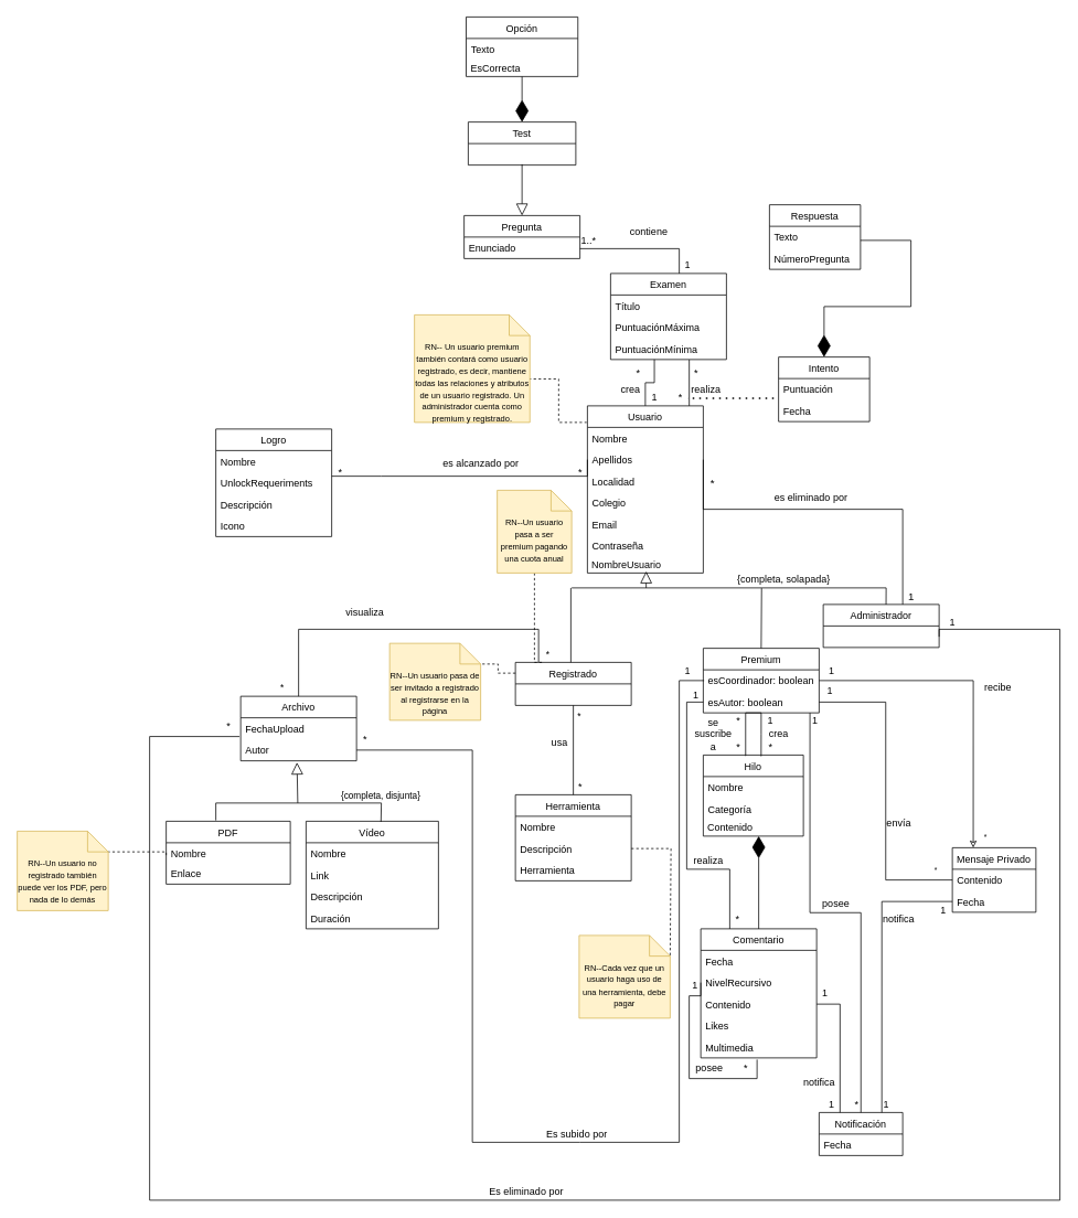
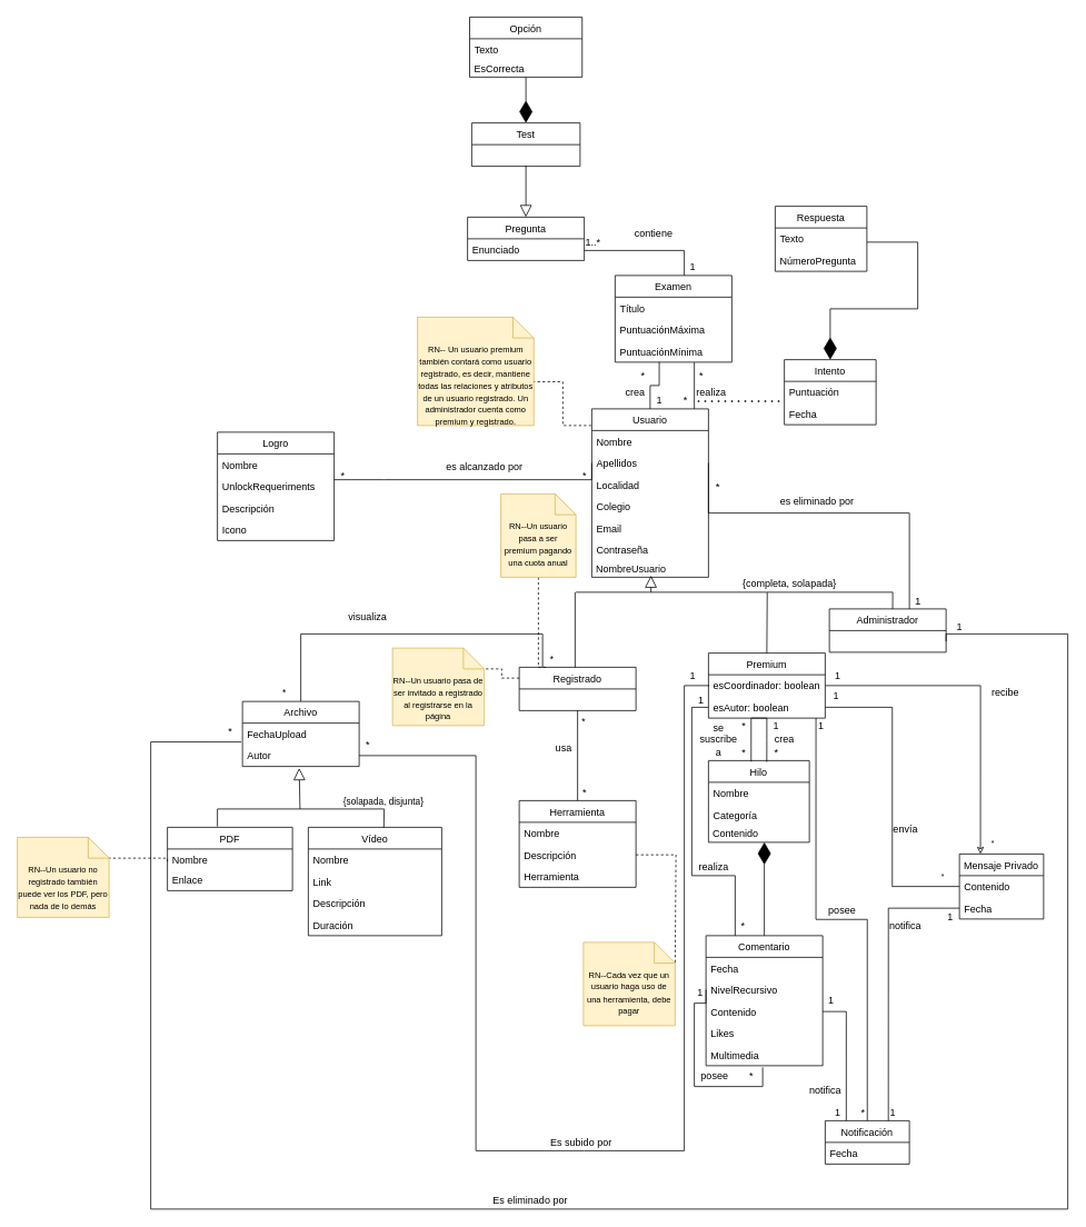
- <mxCell id="114" value="{completa, disjunta}" style="text;html=1;align=center;verticalAlign=middle;resizable=0;points=[];autosize=1;fontSize=11;" parent="1" vertex="1"><mxGeometry x="404" y="951" width="110" height="20" as="geometry" /></mxCell>
+ <mxCell id="114" value="{solapada, disjunta}" style="text;html=1;align=center;verticalAlign=middle;resizable=0;points=[];autosize=1;fontSize=11;" parent="1" vertex="1"><mxGeometry x="404" y="951" width="110" height="20" as="geometry" /></mxCell>
